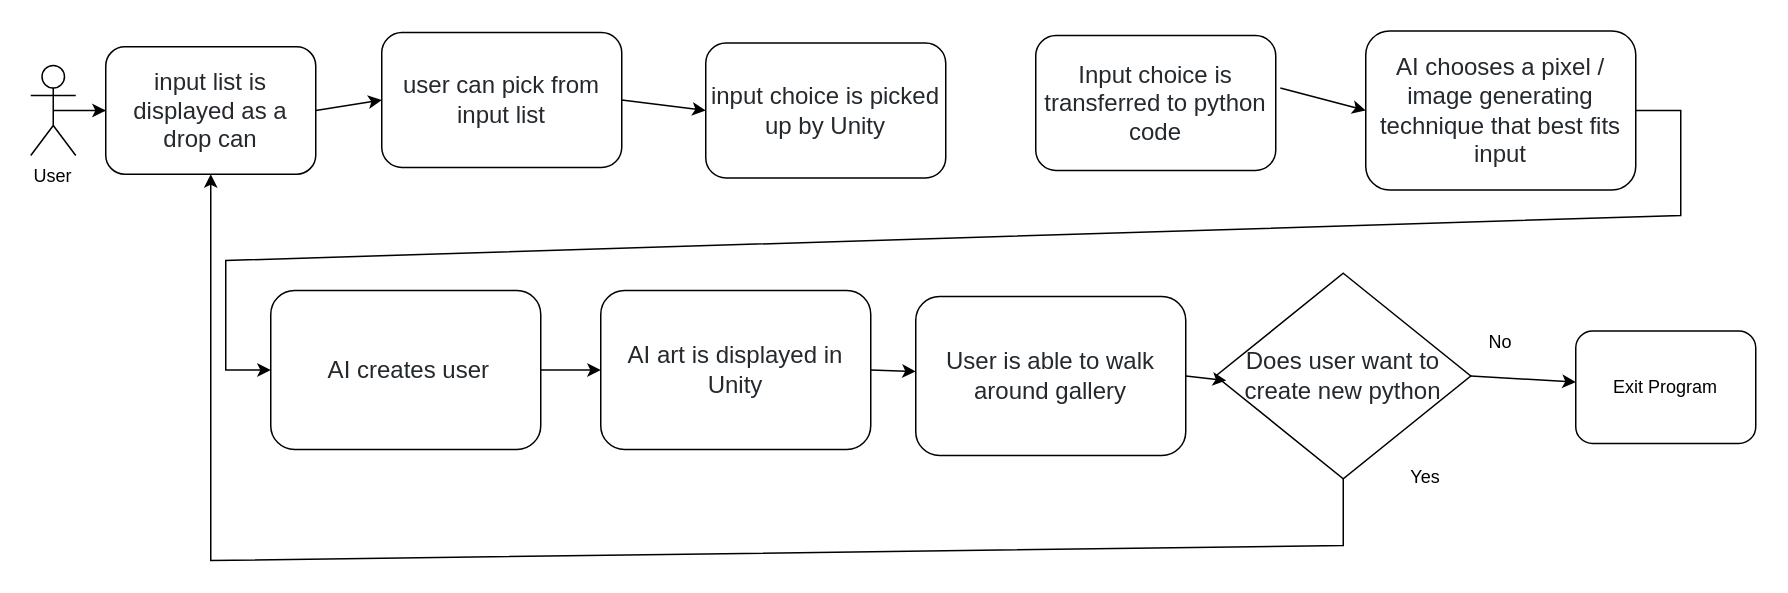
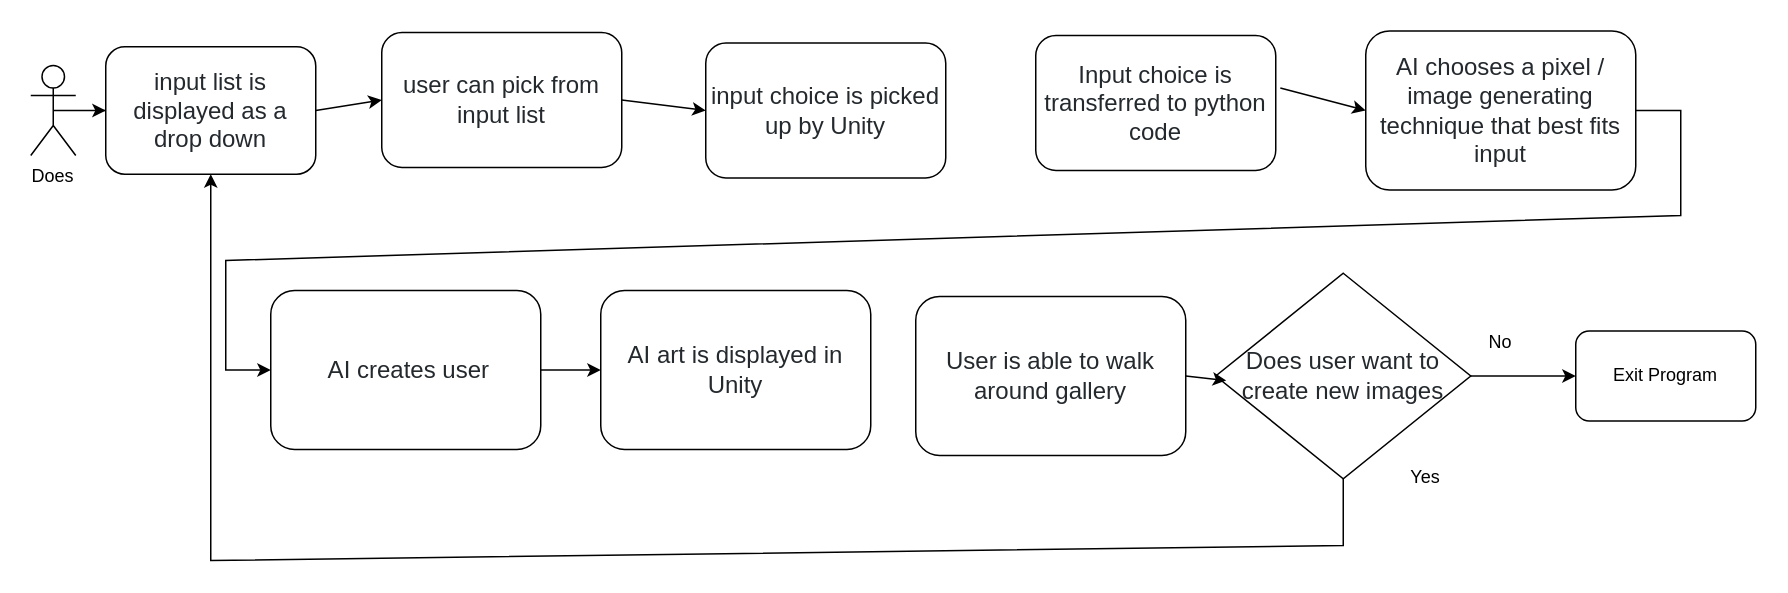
- <mxCell id="5" value="&lt;span id=&quot;docs-internal-guid-8fb7d328-7fff-267a-5b9d-7c477c72c8ca&quot; style=&quot;font-size: 12pt; font-family: Arial; color: rgb(36, 41, 46); background-color: transparent; font-weight: 400; font-style: normal; font-variant: normal; text-decoration: none; vertical-align: baseline;&quot;&gt;input list is displayed as a drop can&lt;/span&gt;" style="rounded=1;whiteSpace=wrap;html=1;fontSize=12;glass=0;strokeWidth=1;shadow=0;" parent="1" vertex="1"><mxGeometry x="70" y="30.5" width="140" height="85" as="geometry" /></mxCell>
+ <mxCell id="5" value="&lt;span id=&quot;docs-internal-guid-8fb7d328-7fff-267a-5b9d-7c477c72c8ca&quot; style=&quot;font-size: 12pt; font-family: Arial; color: rgb(36, 41, 46); background-color: transparent; font-weight: 400; font-style: normal; font-variant: normal; text-decoration: none; vertical-align: baseline;&quot;&gt;input list is displayed as a drop down&lt;/span&gt;" style="rounded=1;whiteSpace=wrap;html=1;fontSize=12;glass=0;strokeWidth=1;shadow=0;" parent="1" vertex="1"><mxGeometry x="70" y="30.5" width="140" height="85" as="geometry" /></mxCell>
- <mxCell id="4" value="User" style="text;html=1;align=center;verticalAlign=middle;whiteSpace=wrap;rounded=0;fillColor=#FFFFFF;" parent="1" vertex="1"><mxGeometry x="20" y="107" width="30" height="20" as="geometry" /></mxCell>
+ <mxCell id="4" value="Does" style="text;html=1;align=center;verticalAlign=middle;whiteSpace=wrap;rounded=0;fillColor=#FFFFFF;" parent="1" vertex="1"><mxGeometry x="20" y="107" width="30" height="20" as="geometry" /></mxCell>
- <mxCell id="18" value="" style="endArrow=classic;html=1;rounded=0;exitX=1;exitY=0.5;exitDx=0;exitDy=0;" parent="1" source="11" target="12" edge="1"><mxGeometry width="50" height="50" relative="1" as="geometry"><mxPoint x="1230" y="323" as="sourcePoint" /><mxPoint x="1280" y="273" as="targetPoint" /></mxGeometry></mxCell>
- <mxCell id="19" value="&lt;span id=&quot;docs-internal-guid-32781fac-7fff-9324-e969-902cbd098d36&quot; style=&quot;font-size: 12pt; font-family: Arial; color: rgb(36, 41, 46); background-color: transparent; font-weight: 400; font-style: normal; font-variant: normal; text-decoration: none; vertical-align: baseline;&quot;&gt;Does user want to create new python&lt;br&gt;&lt;/span&gt;" style="rhombus;whiteSpace=wrap;html=1;" parent="1" vertex="1"><mxGeometry x="810" y="181.5" width="170" height="137" as="geometry" /></mxCell>
+ <mxCell id="19" value="&lt;span id=&quot;docs-internal-guid-32781fac-7fff-9324-e969-902cbd098d36&quot; style=&quot;font-size: 12pt; font-family: Arial; color: rgb(36, 41, 46); background-color: transparent; font-weight: 400; font-style: normal; font-variant: normal; text-decoration: none; vertical-align: baseline;&quot;&gt;Does user want to create new images&lt;br&gt;&lt;/span&gt;" style="rhombus;whiteSpace=wrap;html=1;" parent="1" vertex="1"><mxGeometry x="810" y="181.5" width="170" height="137" as="geometry" /></mxCell>
- <mxCell id="23" value="Exit Program" style="rounded=1;whiteSpace=wrap;html=1;" parent="1" vertex="1"><mxGeometry x="1050" y="220" width="120" height="75" as="geometry" /></mxCell>
+ <mxCell id="23" value="Exit Program" style="rounded=1;whiteSpace=wrap;html=1;" parent="1" vertex="1"><mxGeometry x="1050" y="220" width="120" height="60" as="geometry" /></mxCell>
